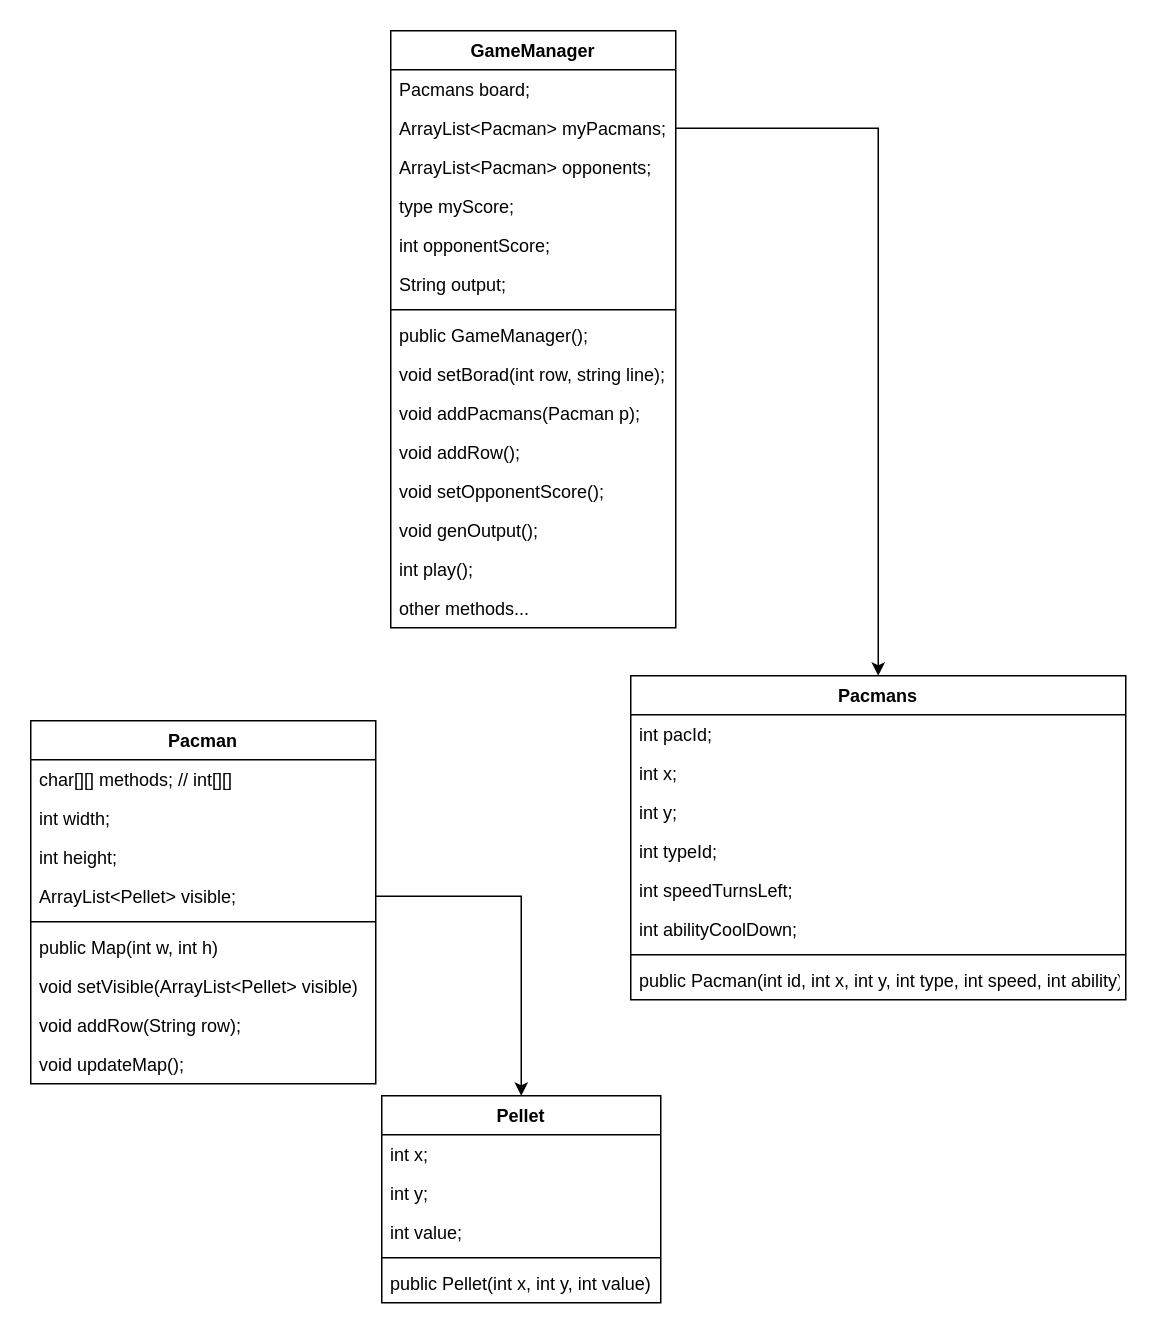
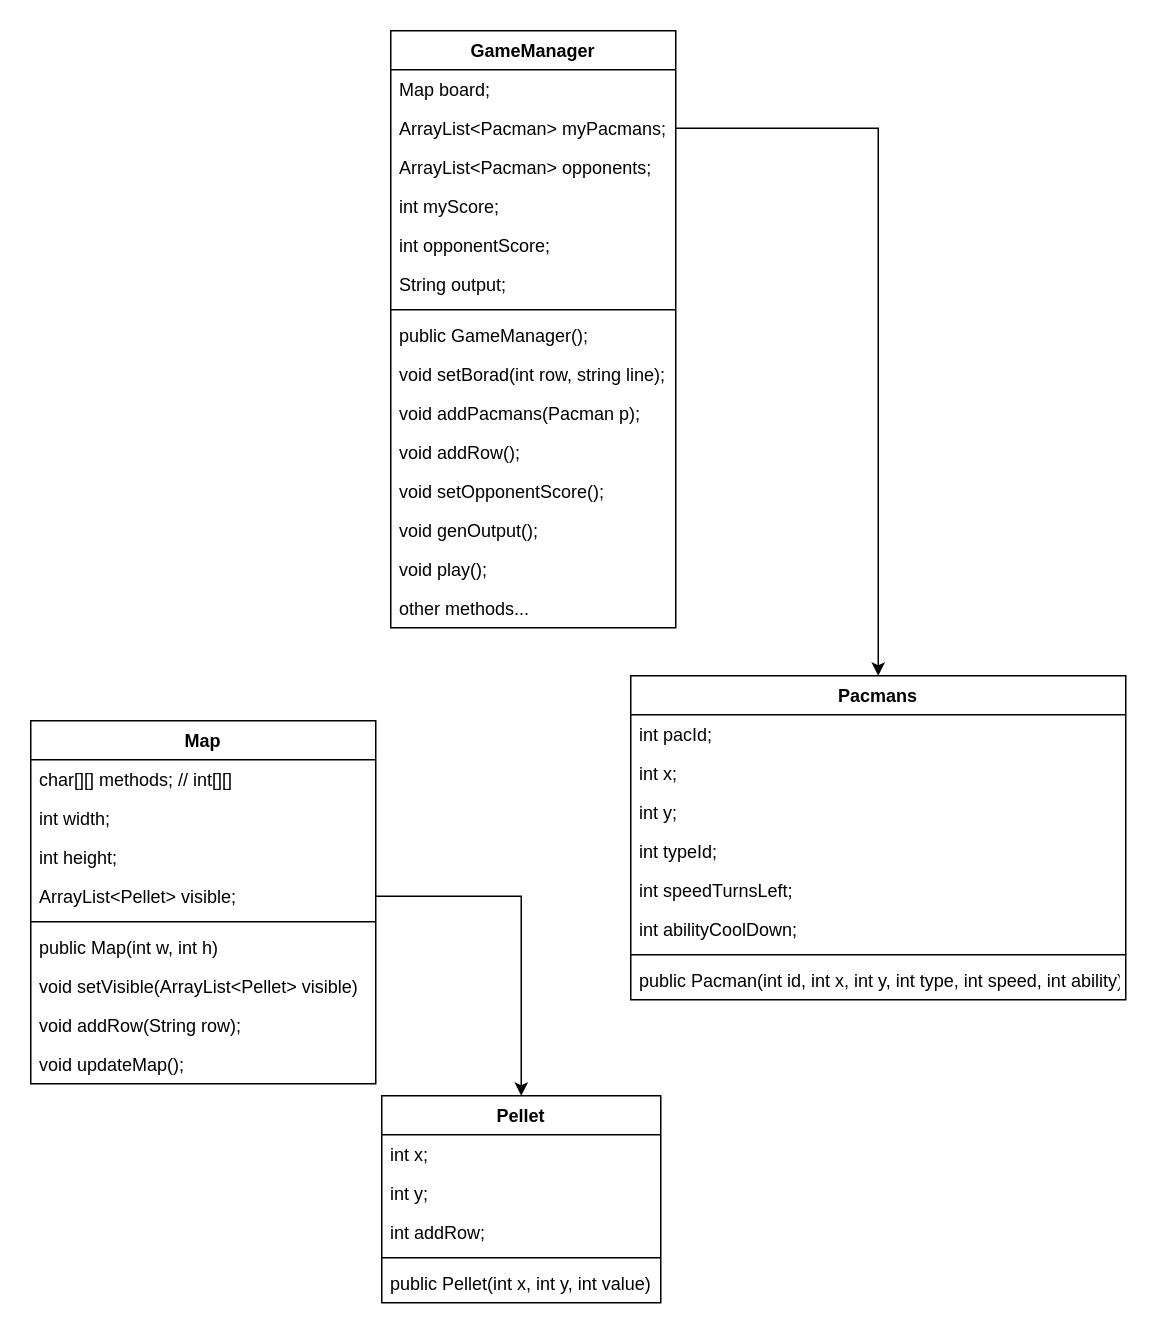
- <mxCell id="3" value="Pacmans board;    " style="text;strokeColor=none;fillColor=none;align=left;verticalAlign=top;spacingLeft=4;spacingRight=4;overflow=hidden;rotatable=0;points=[[0,0.5],[1,0.5]];portConstraint=eastwest;" vertex="1" parent="2"><mxGeometry y="26" width="190" height="26" as="geometry" /></mxCell>
+ <mxCell id="3" value="Map board;    " style="text;strokeColor=none;fillColor=none;align=left;verticalAlign=top;spacingLeft=4;spacingRight=4;overflow=hidden;rotatable=0;points=[[0,0.5],[1,0.5]];portConstraint=eastwest;" vertex="1" parent="2"><mxGeometry y="26" width="190" height="26" as="geometry" /></mxCell>
- <mxCell id="6" value="type myScore;" style="text;strokeColor=none;fillColor=none;align=left;verticalAlign=top;spacingLeft=4;spacingRight=4;overflow=hidden;rotatable=0;points=[[0,0.5],[1,0.5]];portConstraint=eastwest;" vertex="1" parent="2"><mxGeometry y="104" width="190" height="26" as="geometry" /></mxCell>
+ <mxCell id="6" value="int myScore;" style="text;strokeColor=none;fillColor=none;align=left;verticalAlign=top;spacingLeft=4;spacingRight=4;overflow=hidden;rotatable=0;points=[[0,0.5],[1,0.5]];portConstraint=eastwest;" vertex="1" parent="2"><mxGeometry y="104" width="190" height="26" as="geometry" /></mxCell>
- <mxCell id="16" value="int play();" style="text;strokeColor=none;fillColor=none;align=left;verticalAlign=top;spacingLeft=4;spacingRight=4;overflow=hidden;rotatable=0;points=[[0,0.5],[1,0.5]];portConstraint=eastwest;" vertex="1" parent="2"><mxGeometry y="346" width="190" height="26" as="geometry" /></mxCell>
+ <mxCell id="16" value="void play();" style="text;strokeColor=none;fillColor=none;align=left;verticalAlign=top;spacingLeft=4;spacingRight=4;overflow=hidden;rotatable=0;points=[[0,0.5],[1,0.5]];portConstraint=eastwest;" vertex="1" parent="2"><mxGeometry y="346" width="190" height="26" as="geometry" /></mxCell>
- <mxCell id="18" value="Pacman" style="swimlane;fontStyle=1;align=center;verticalAlign=top;childLayout=stackLayout;horizontal=1;startSize=26;horizontalStack=0;resizeParent=1;resizeParentMax=0;resizeLast=0;collapsible=1;marginBottom=0;" vertex="1" parent="1"><mxGeometry x="20" y="480" width="230" height="242" as="geometry" /></mxCell>
+ <mxCell id="18" value="Map" style="swimlane;fontStyle=1;align=center;verticalAlign=top;childLayout=stackLayout;horizontal=1;startSize=26;horizontalStack=0;resizeParent=1;resizeParentMax=0;resizeLast=0;collapsible=1;marginBottom=0;" vertex="1" parent="1"><mxGeometry x="20" y="480" width="230" height="242" as="geometry" /></mxCell>
- <mxCell id="41" value="int value;" style="text;strokeColor=none;fillColor=none;align=left;verticalAlign=top;spacingLeft=4;spacingRight=4;overflow=hidden;rotatable=0;points=[[0,0.5],[1,0.5]];portConstraint=eastwest;" vertex="1" parent="38"><mxGeometry y="78" width="186" height="26" as="geometry" /></mxCell>
+ <mxCell id="41" value="int addRow;" style="text;strokeColor=none;fillColor=none;align=left;verticalAlign=top;spacingLeft=4;spacingRight=4;overflow=hidden;rotatable=0;points=[[0,0.5],[1,0.5]];portConstraint=eastwest;" vertex="1" parent="38"><mxGeometry y="78" width="186" height="26" as="geometry" /></mxCell>
